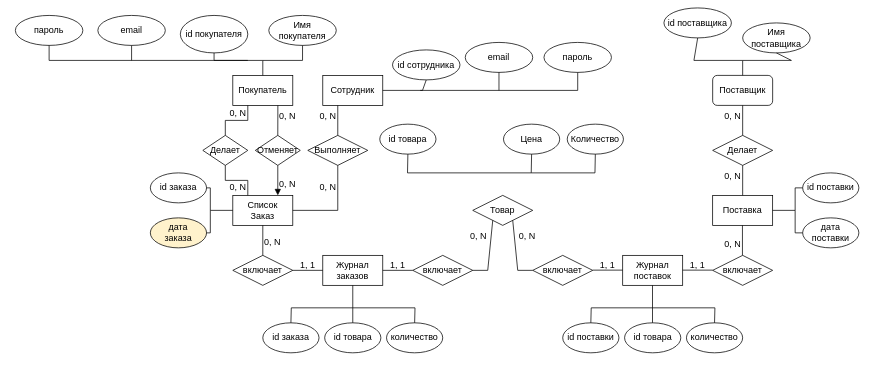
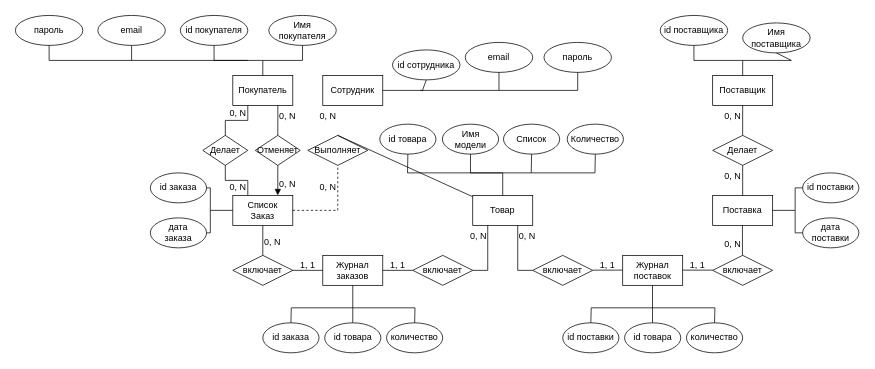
- <mxCell id="54" value="id поставщика" style="ellipse;whiteSpace=wrap;html=1;" parent="1" vertex="1"><mxGeometry x="885" y="10" width="90" height="40" as="geometry" /></mxCell>
+ <mxCell id="54" value="id поставщика" style="ellipse;whiteSpace=wrap;html=1;" parent="1" vertex="1"><mxGeometry x="880" width="90" height="40" as="geometry" y="20" /></mxCell>
- <mxCell id="62" value="id покупателя" style="ellipse;whiteSpace=wrap;html=1;" parent="1" vertex="1"><mxGeometry x="240" y="20" width="90" height="50" as="geometry" /></mxCell>
+ <mxCell id="62" value="id покупателя" style="ellipse;whiteSpace=wrap;html=1;" parent="1" vertex="1"><mxGeometry x="240" width="90" height="40" as="geometry" y="20" /></mxCell>
- <mxCell id="22" value="Поставщик" style="whiteSpace=wrap;html=1;rounded=1;" parent="1" vertex="1"><mxGeometry x="950" y="100" width="80" height="40" as="geometry" /></mxCell>
+ <mxCell id="22" value="Поставщик" style="rounded=0;whiteSpace=wrap;html=1;" parent="1" vertex="1"><mxGeometry x="950" y="100" width="80" height="40" as="geometry" /></mxCell>
- <mxCell id="75" value="" style="endArrow=none;html=1;rounded=0;exitX=0.5;exitY=0;exitDx=0;exitDy=0;entryX=0.25;entryY=1;entryDx=0;entryDy=0;" edge="1" parent="1" source="72" target="74"><mxGeometry width="50" height="50" relative="1" as="geometry"><mxPoint x="560" y="190" as="sourcePoint" /><mxPoint x="610" y="140" as="targetPoint" /></mxGeometry></mxCell>
+ <mxCell id="75" value="" style="endArrow=none;html=1;rounded=0;exitX=0.5;exitY=0;exitDx=0;exitDy=0;" edge="1" parent="1" source="72" target="2"><mxGeometry width="50" height="50" relative="1" as="geometry"><mxPoint x="560" y="190" as="sourcePoint" /><mxPoint x="610" y="140" as="targetPoint" /></mxGeometry></mxCell>
+ <mxCell id="28" value="Имя&lt;br&gt;модели" style="ellipse;whiteSpace=wrap;html=1;" parent="1" vertex="1"><mxGeometry x="589.5" y="165" width="75" height="40" as="geometry" /></mxCell>
- <mxCell id="70" value="Цена" style="ellipse;whiteSpace=wrap;html=1;" vertex="1" parent="1"><mxGeometry x="671" y="165" width="75" height="40" as="geometry" /></mxCell>
+ <mxCell id="70" value="Список" style="ellipse;whiteSpace=wrap;html=1;" vertex="1" parent="1"><mxGeometry x="671" y="165" width="75" height="40" as="geometry" /></mxCell>
+ <mxCell id="30" value="" style="endArrow=none;html=1;rounded=0;exitX=0.5;exitY=0;exitDx=0;exitDy=0;entryX=0.5;entryY=1;entryDx=0;entryDy=0;" parent="1" source="2" target="28" edge="1"><mxGeometry width="50" height="50" relative="1" as="geometry"><mxPoint x="770" y="310" as="sourcePoint" /><mxPoint x="820" y="260" as="targetPoint" /><Array as="points"><mxPoint x="670" y="230" /><mxPoint x="627" y="230" /></Array></mxGeometry></mxCell>
- <mxCell id="73" value="" style="endArrow=none;html=1;rounded=0;exitX=1;exitY=0.5;exitDx=0;exitDy=0;entryX=0.5;entryY=1;entryDx=0;entryDy=0;" edge="1" parent="1" source="13" target="72"><mxGeometry width="50" height="50" relative="1" as="geometry"><mxPoint x="560" y="280" as="sourcePoint" /><mxPoint x="610" y="230" as="targetPoint" /><Array as="points"><mxPoint x="450" y="280" /></Array></mxGeometry></mxCell>
+ <mxCell id="73" value="" style="endArrow=none;html=1;rounded=0;exitX=1;exitY=0.5;exitDx=0;exitDy=0;entryX=0.5;entryY=1;entryDx=0;entryDy=0;dashed=1;" edge="1" parent="1" source="13" target="72"><mxGeometry width="50" height="50" relative="1" as="geometry"><mxPoint x="560" y="280" as="sourcePoint" /><mxPoint x="610" y="230" as="targetPoint" /><Array as="points"><mxPoint x="450" y="280" /></Array></mxGeometry></mxCell>
- <mxCell id="2" value="Товар" style="rhombus;whiteSpace=wrap;html=1;" parent="1" vertex="1"><mxGeometry x="630" y="260" width="80" height="40" as="geometry" /></mxCell>
+ <mxCell id="2" value="Товар" style="rounded=0;whiteSpace=wrap;html=1;" parent="1" vertex="1"><mxGeometry x="630" y="260" width="80" height="40" as="geometry" /></mxCell>
- <mxCell id="67" value="дата&lt;br&gt;заказа" style="ellipse;whiteSpace=wrap;html=1;fillColor=#fff2cc;" parent="1" vertex="1"><mxGeometry x="200" y="290" width="75" height="40" as="geometry" /></mxCell>
+ <mxCell id="67" value="дата&lt;br&gt;заказа" style="ellipse;whiteSpace=wrap;html=1;" parent="1" vertex="1"><mxGeometry x="200" y="290" width="75" height="40" as="geometry" /></mxCell>
